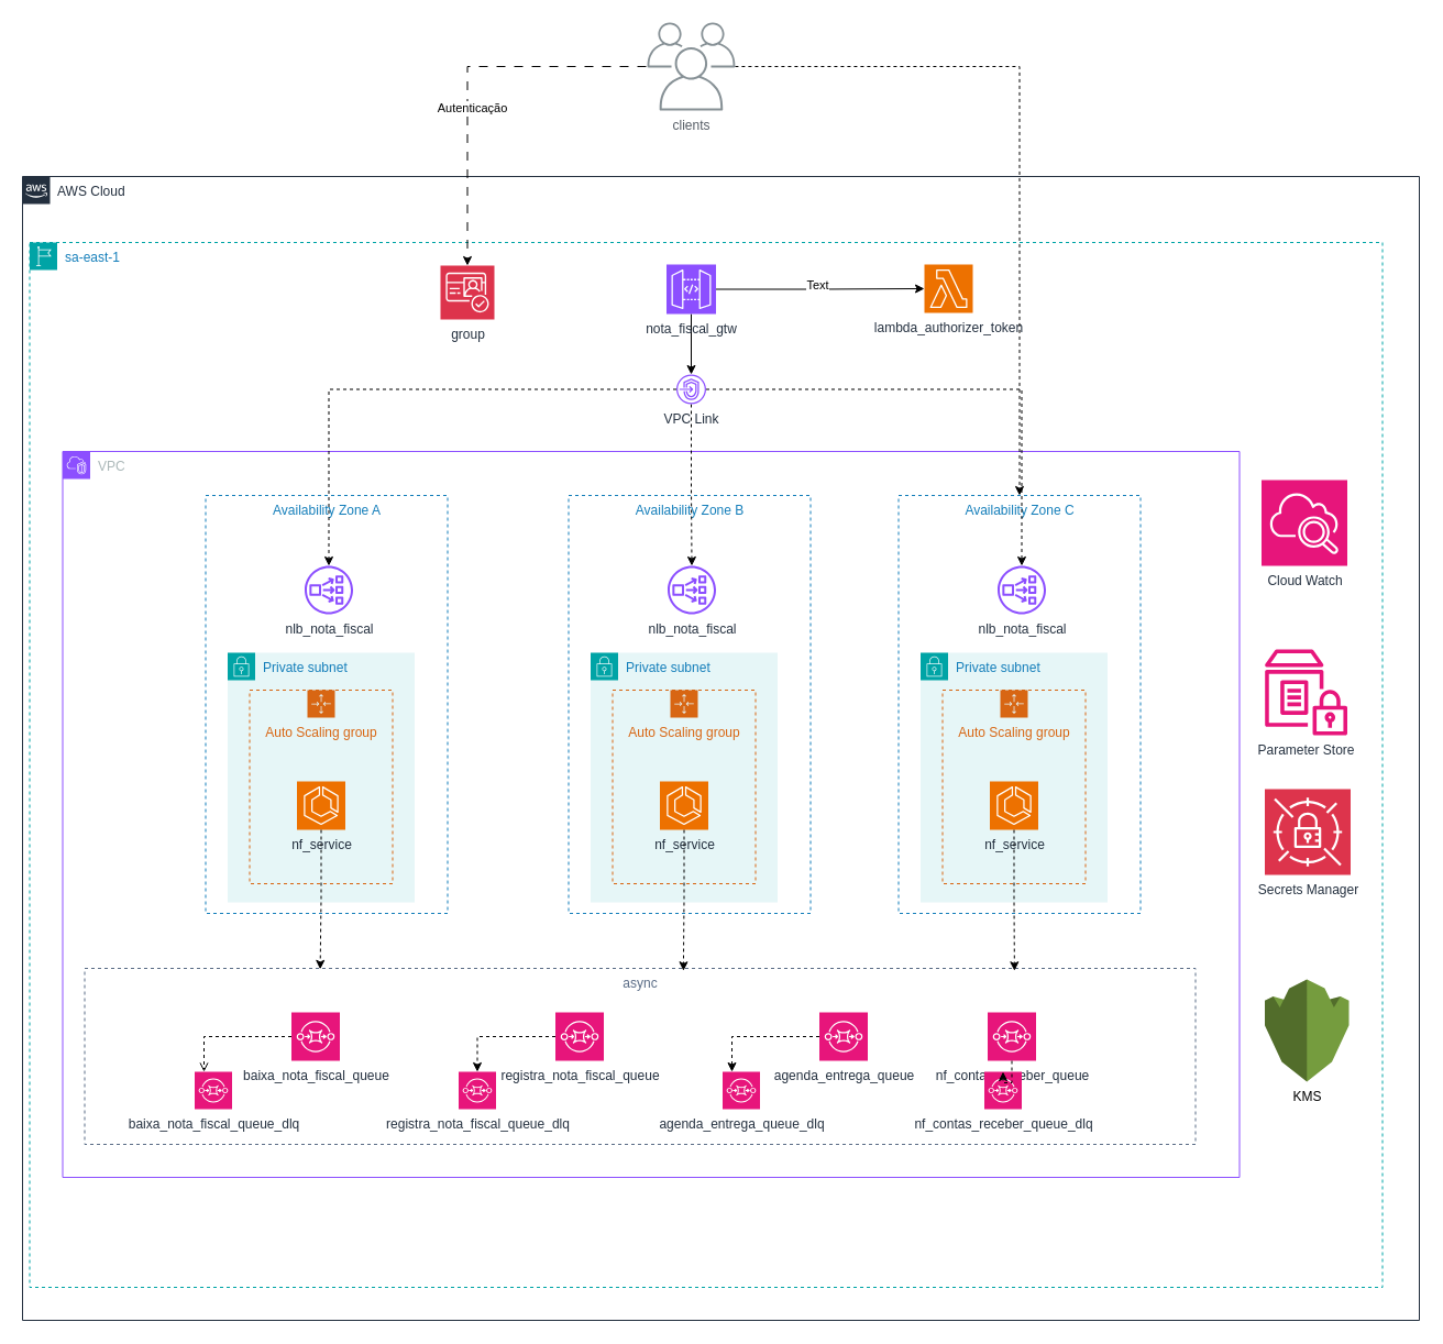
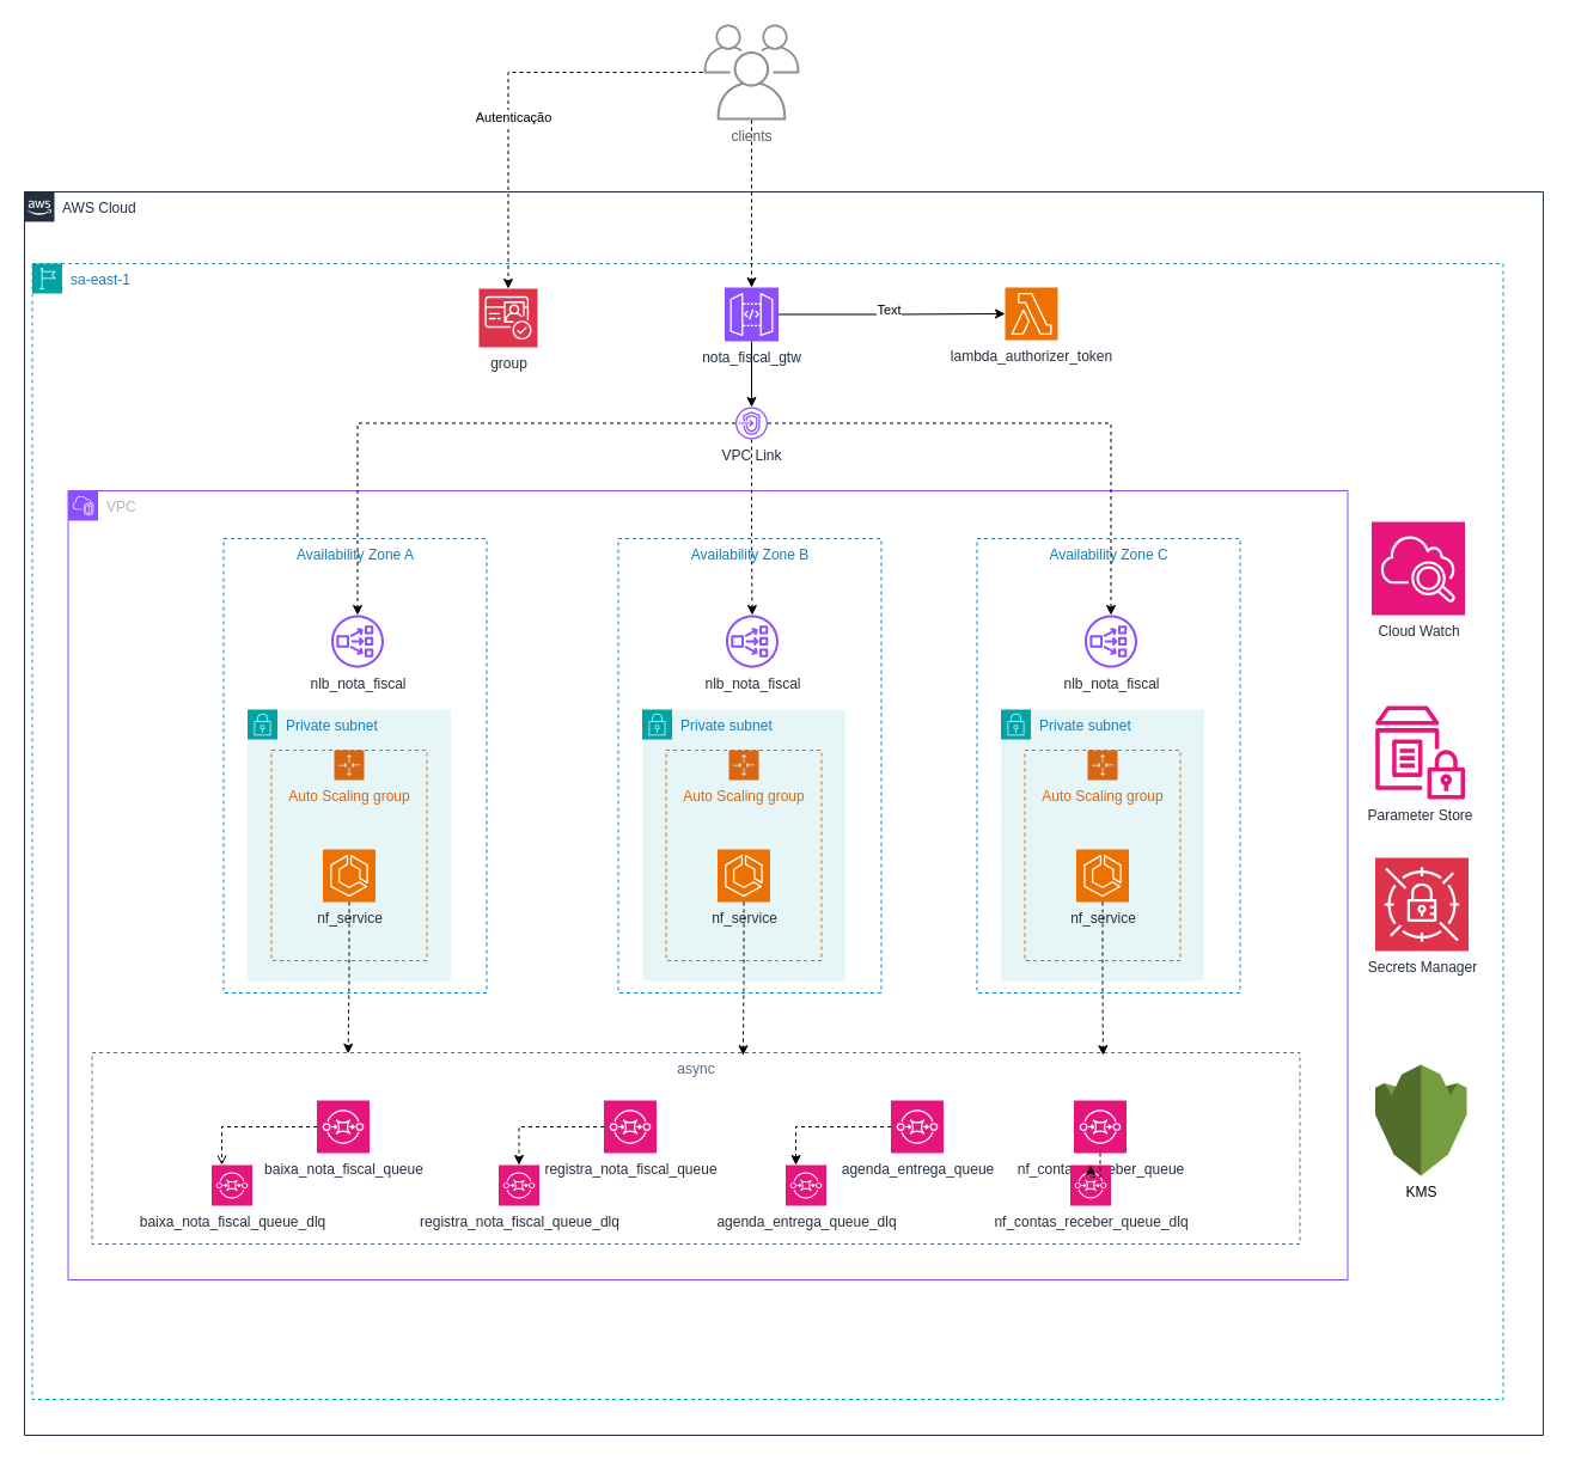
- <mxCell id="54" style="edgeStyle=orthogonalEdgeStyle;rounded=0;orthogonalLoop=1;jettySize=auto;html=1;dashed=0;flowAnimation=1;" edge="1" parent="1" source="56" target="52"><mxGeometry relative="1" as="geometry" /></mxCell>
+ <mxCell id="54" style="edgeStyle=orthogonalEdgeStyle;rounded=0;orthogonalLoop=1;jettySize=auto;html=1;dashed=1;flowAnimation=1;" edge="1" parent="1" source="56" target="52"><mxGeometry relative="1" as="geometry" /></mxCell>
- <mxCell id="53" style="edgeStyle=orthogonalEdgeStyle;rounded=0;orthogonalLoop=1;jettySize=auto;html=1;dashed=1;" edge="1" parent="1" source="56" target="18"><mxGeometry relative="1" as="geometry" /></mxCell>
+ <mxCell id="53" style="edgeStyle=orthogonalEdgeStyle;rounded=0;orthogonalLoop=1;jettySize=auto;html=1;dashed=1;" edge="1" parent="1" source="56" target="42"><mxGeometry relative="1" as="geometry" /></mxCell>
